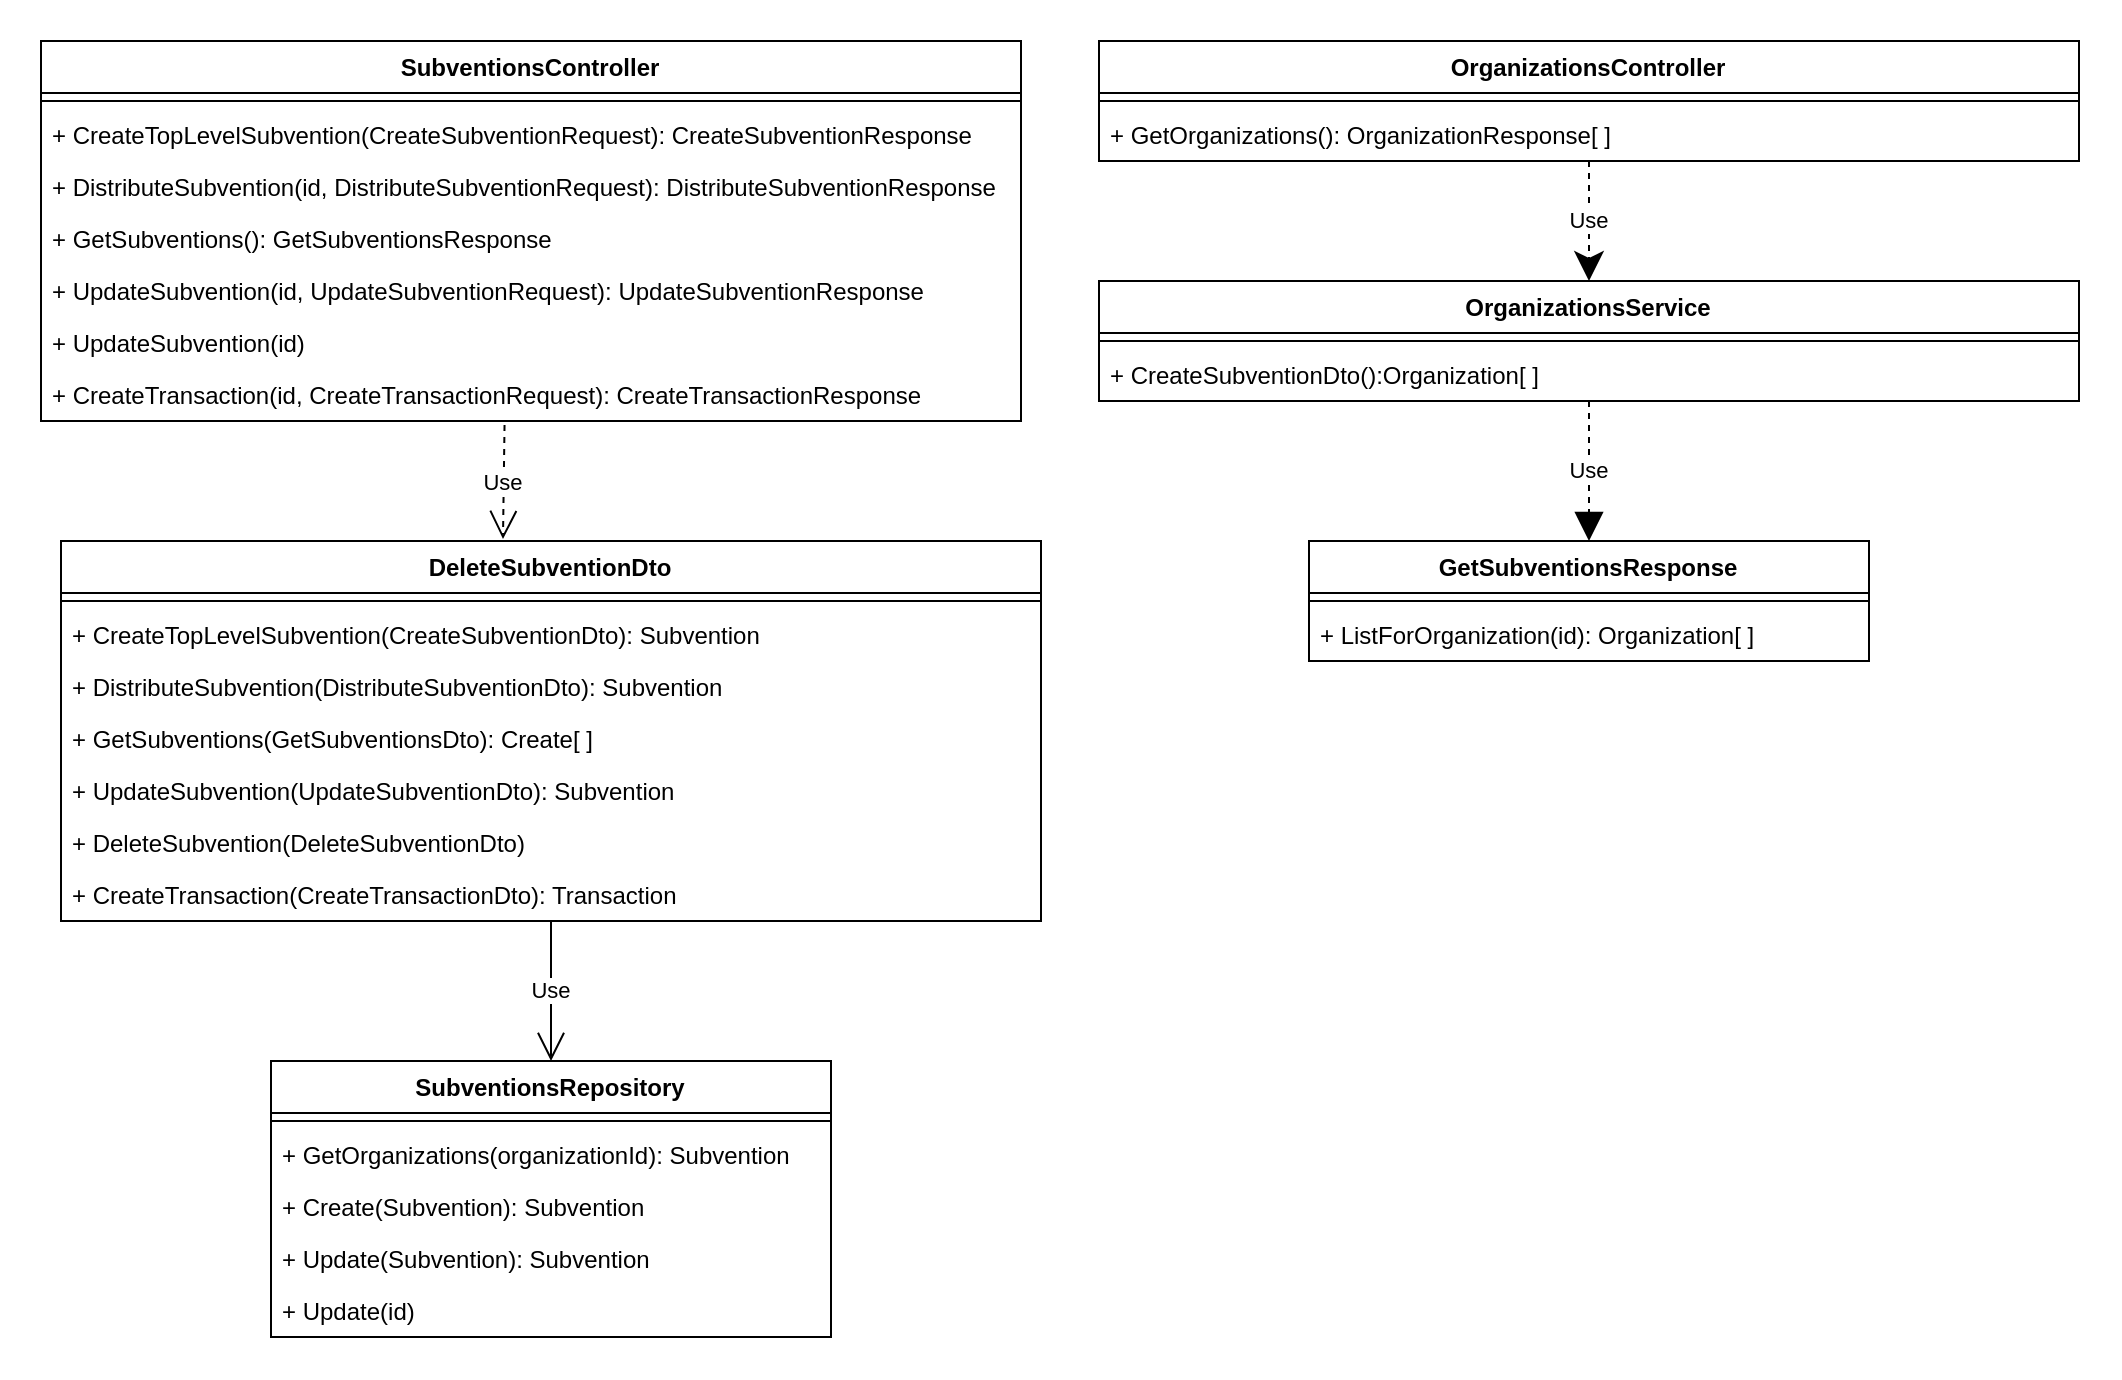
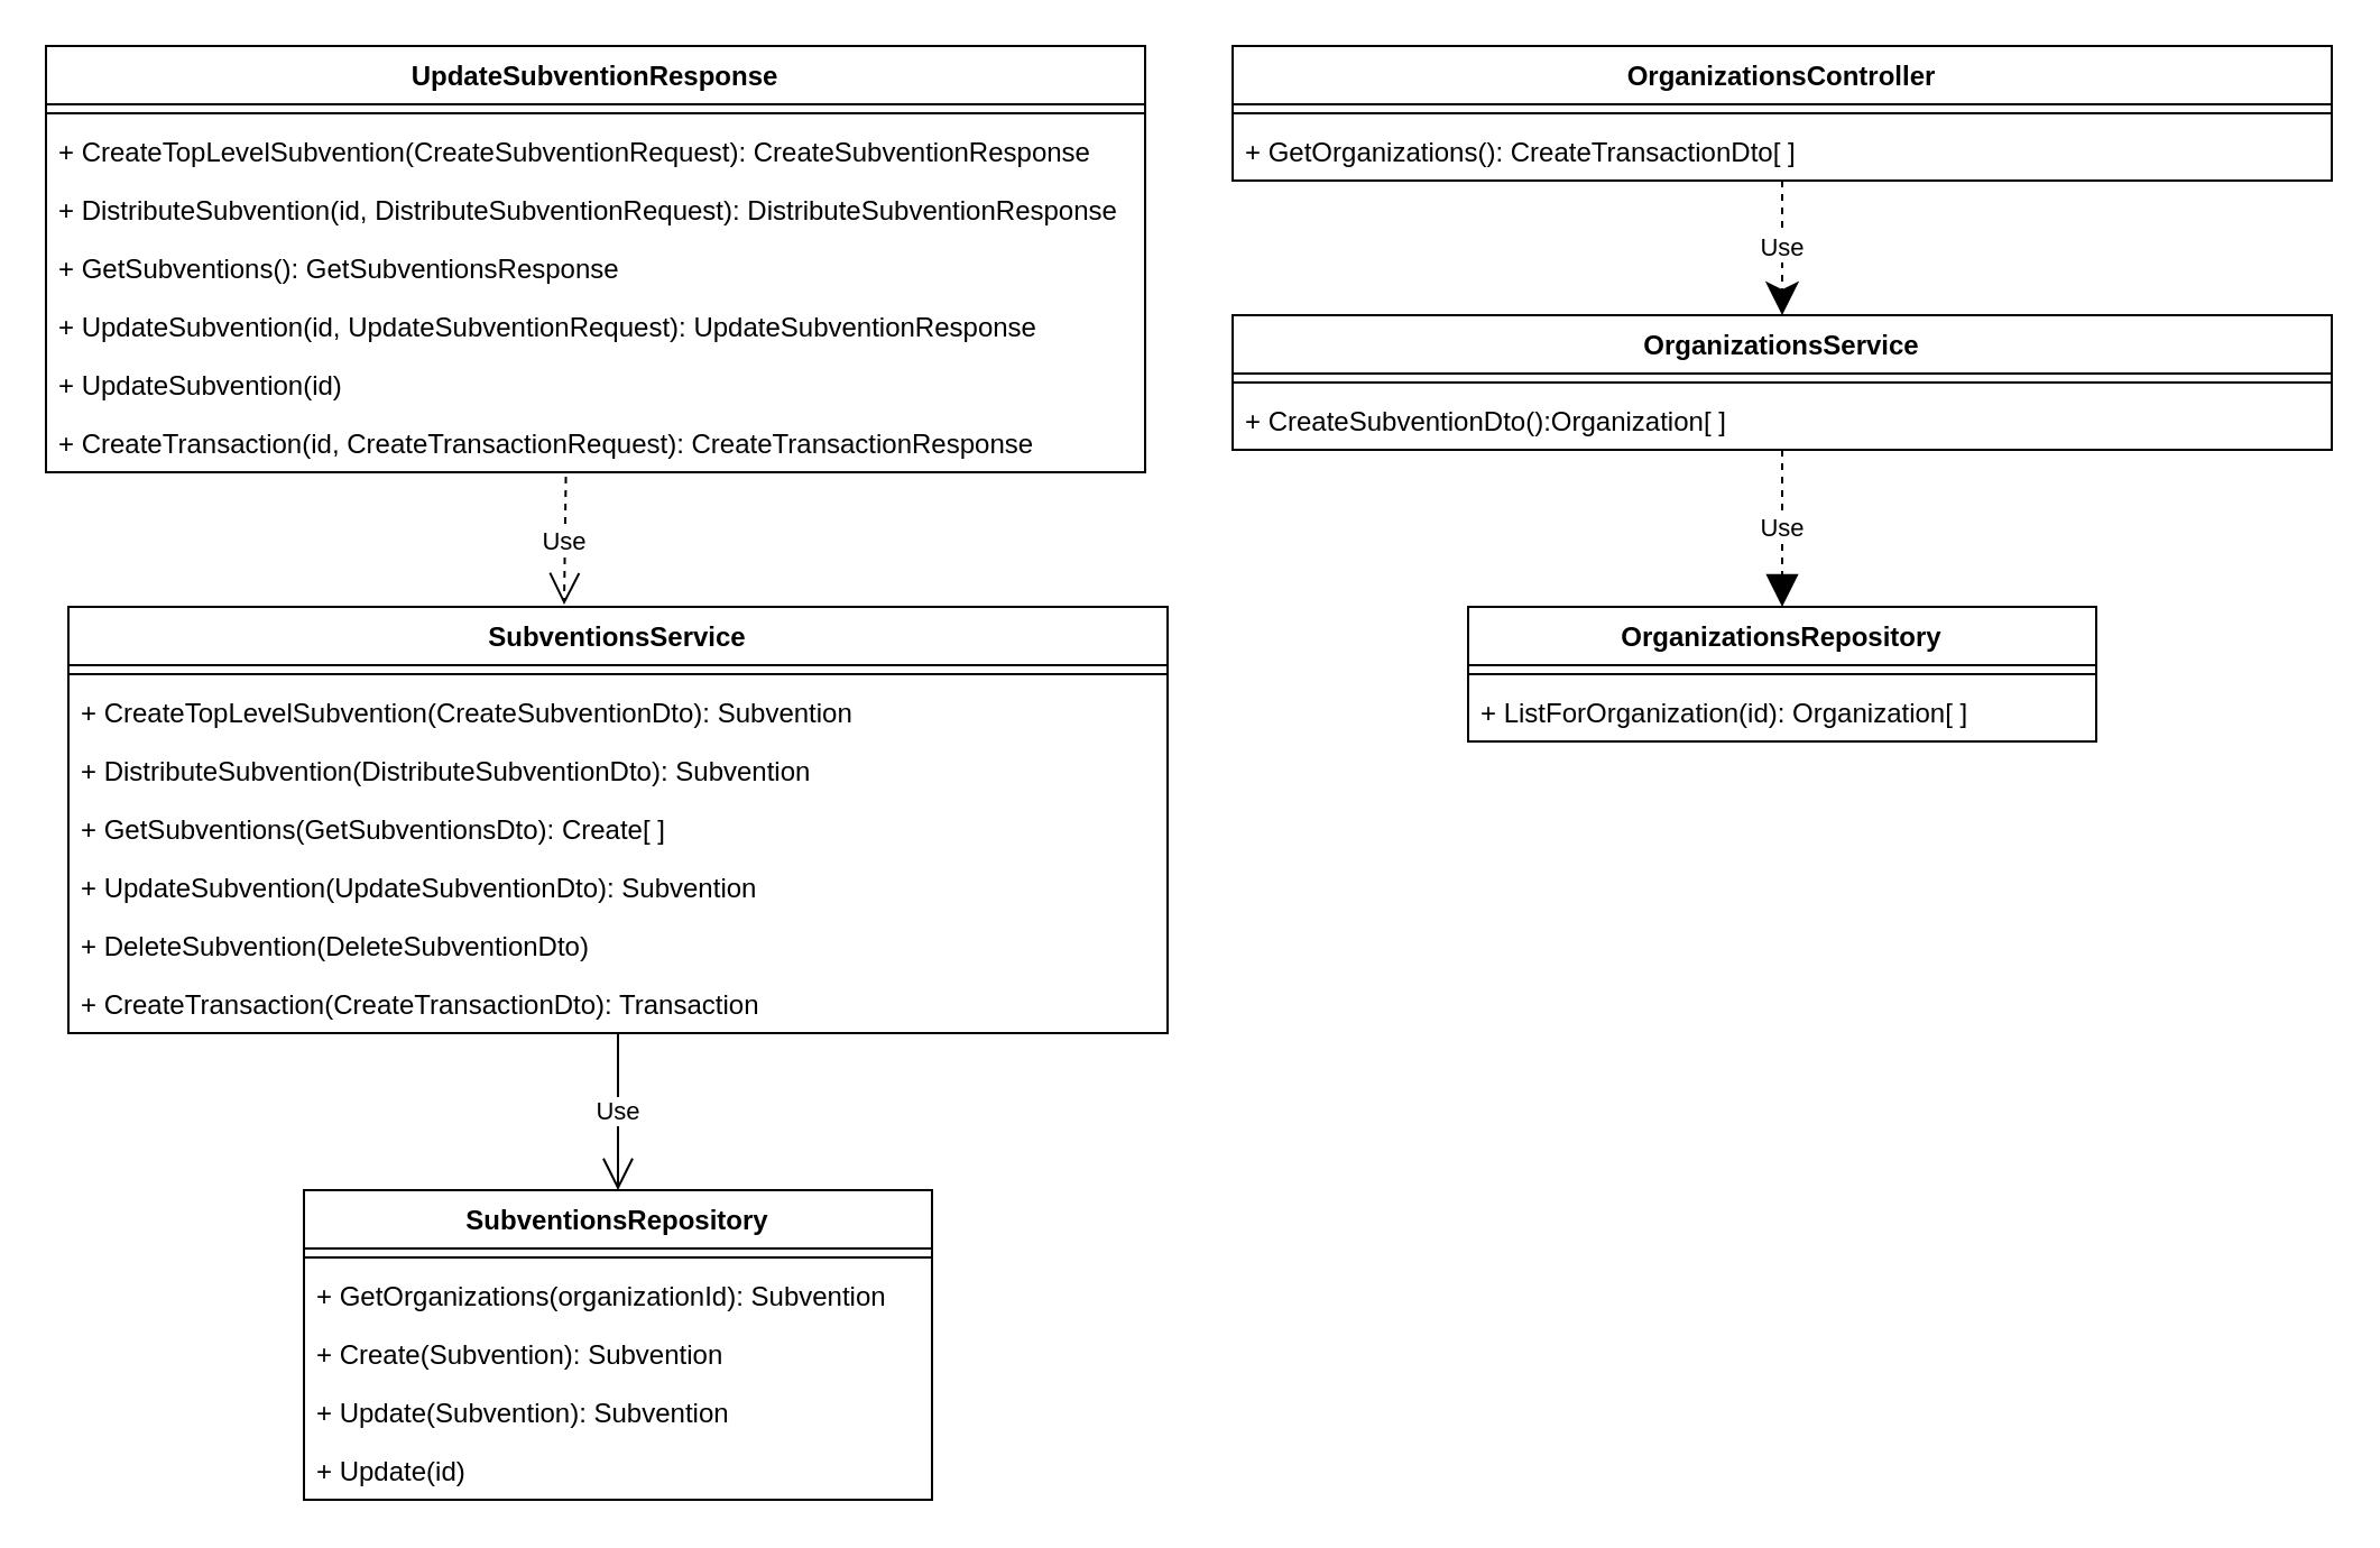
- <mxCell id="2" value="SubventionsController" style="swimlane;fontStyle=1;align=center;verticalAlign=top;childLayout=stackLayout;horizontal=1;startSize=26;horizontalStack=0;resizeParent=1;resizeParentMax=0;resizeLast=0;collapsible=1;marginBottom=0;" parent="1" vertex="1"><mxGeometry x="20" y="20" width="490" height="190" as="geometry" /></mxCell>
+ <mxCell id="2" value="UpdateSubventionResponse" style="swimlane;fontStyle=1;align=center;verticalAlign=top;childLayout=stackLayout;horizontal=1;startSize=26;horizontalStack=0;resizeParent=1;resizeParentMax=0;resizeLast=0;collapsible=1;marginBottom=0;" parent="1" vertex="1"><mxGeometry x="20" y="20" width="490" height="190" as="geometry" /></mxCell>
- <mxCell id="21" value="+ GetOrganizations(): OrganizationResponse[ ]" style="text;strokeColor=none;fillColor=none;align=left;verticalAlign=top;spacingLeft=4;spacingRight=4;overflow=hidden;rotatable=0;points=[[0,0.5],[1,0.5]];portConstraint=eastwest;" parent="19" vertex="1"><mxGeometry y="34" width="490" height="26" as="geometry" /></mxCell>
+ <mxCell id="21" value="+ GetOrganizations(): CreateTransactionDto[ ]" style="text;strokeColor=none;fillColor=none;align=left;verticalAlign=top;spacingLeft=4;spacingRight=4;overflow=hidden;rotatable=0;points=[[0,0.5],[1,0.5]];portConstraint=eastwest;" parent="19" vertex="1"><mxGeometry y="34" width="490" height="26" as="geometry" /></mxCell>
- <mxCell id="10" value="DeleteSubventionDto" style="swimlane;fontStyle=1;align=center;verticalAlign=top;childLayout=stackLayout;horizontal=1;startSize=26;horizontalStack=0;resizeParent=1;resizeParentMax=0;resizeLast=0;collapsible=1;marginBottom=0;" parent="1" vertex="1"><mxGeometry x="30" y="270" width="490" height="190" as="geometry" /></mxCell>
+ <mxCell id="10" value="SubventionsService" style="swimlane;fontStyle=1;align=center;verticalAlign=top;childLayout=stackLayout;horizontal=1;startSize=26;horizontalStack=0;resizeParent=1;resizeParentMax=0;resizeLast=0;collapsible=1;marginBottom=0;" parent="1" vertex="1"><mxGeometry x="30" y="270" width="490" height="190" as="geometry" /></mxCell>
- <mxCell id="25" value="GetSubventionsResponse" style="swimlane;fontStyle=1;align=center;verticalAlign=top;childLayout=stackLayout;horizontal=1;startSize=26;horizontalStack=0;resizeParent=1;resizeParentMax=0;resizeLast=0;collapsible=1;marginBottom=0;" parent="1" vertex="1"><mxGeometry x="654" y="270" width="280" height="60" as="geometry" /></mxCell>
+ <mxCell id="25" value="OrganizationsRepository" style="swimlane;fontStyle=1;align=center;verticalAlign=top;childLayout=stackLayout;horizontal=1;startSize=26;horizontalStack=0;resizeParent=1;resizeParentMax=0;resizeLast=0;collapsible=1;marginBottom=0;" parent="1" vertex="1"><mxGeometry x="654" y="270" width="280" height="60" as="geometry" /></mxCell>
